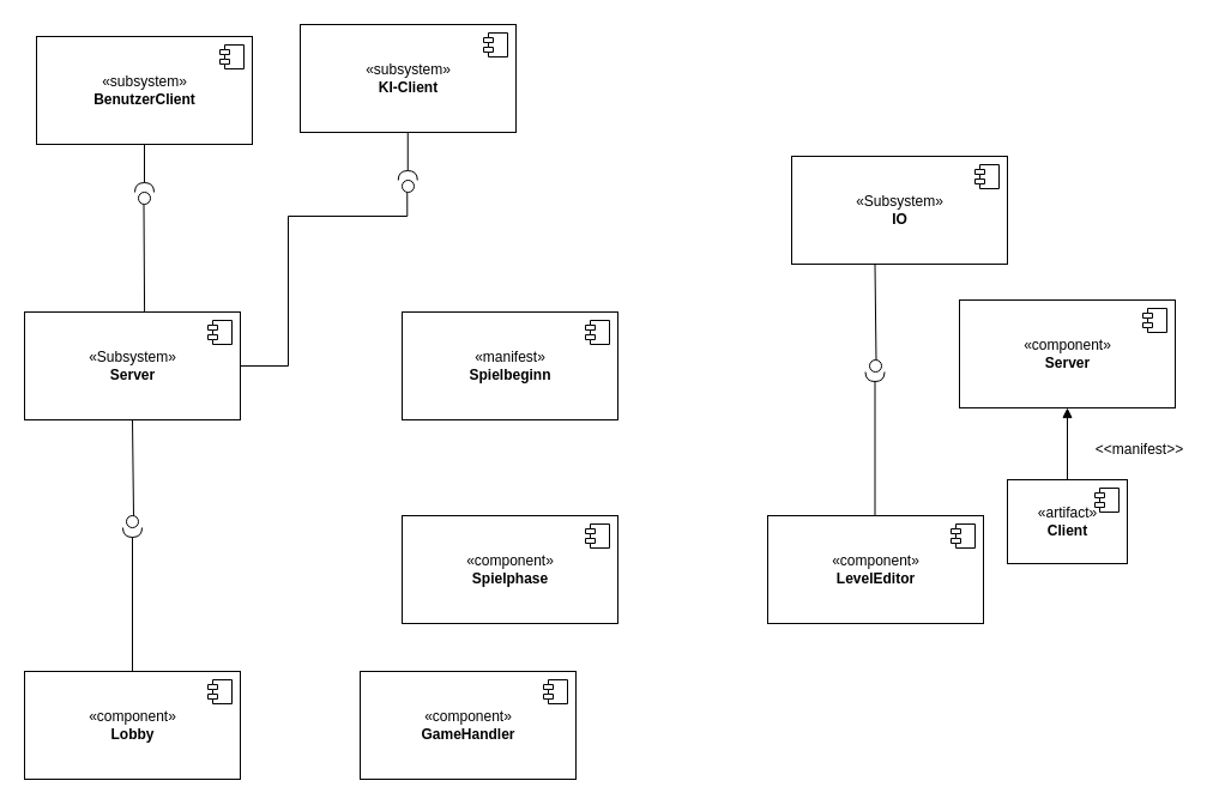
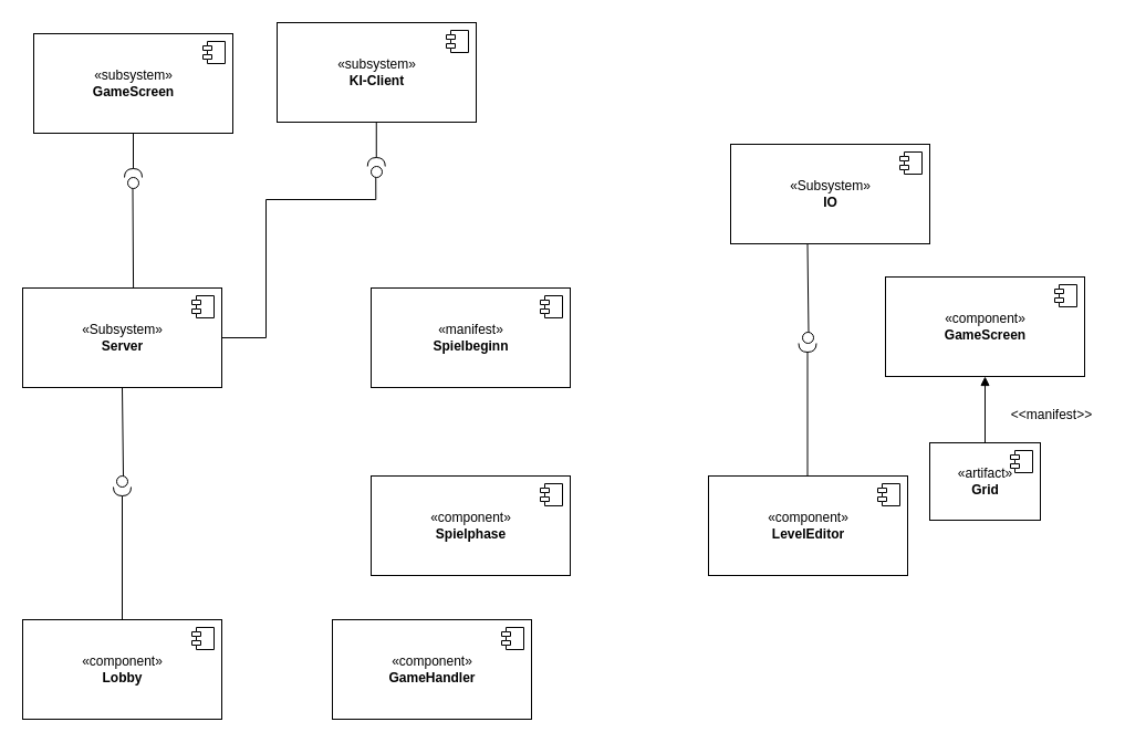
- <mxCell id="28" value="«subsystem»&lt;br&gt;&lt;b&gt;BenutzerClient&lt;/b&gt;" style="html=1;" vertex="1" parent="1"><mxGeometry x="30" y="30" width="180" height="90" as="geometry" /></mxCell>
+ <mxCell id="28" value="«subsystem»&lt;br&gt;&lt;b&gt;GameScreen&lt;/b&gt;" style="html=1;" vertex="1" parent="1"><mxGeometry x="30" y="30" width="180" height="90" as="geometry" /></mxCell>
- <mxCell id="16" value="«component»&lt;br&gt;&lt;b&gt;Server&lt;/b&gt;" style="html=1;" vertex="1" parent="1"><mxGeometry x="800" y="250" width="180" height="90" as="geometry" /></mxCell>
+ <mxCell id="16" value="«component»&lt;br&gt;&lt;b&gt;GameScreen&lt;/b&gt;" style="html=1;" vertex="1" parent="1"><mxGeometry x="800" y="250" width="180" height="90" as="geometry" /></mxCell>
- <mxCell id="19" value="«artifact»&lt;br&gt;&lt;b&gt;Client&lt;/b&gt;" style="html=1;" vertex="1" parent="1"><mxGeometry x="840" y="400" width="100" height="70" as="geometry" /></mxCell>
+ <mxCell id="19" value="«artifact»&lt;br&gt;&lt;b&gt;Grid&lt;/b&gt;" style="html=1;" vertex="1" parent="1"><mxGeometry x="840" y="400" width="100" height="70" as="geometry" /></mxCell>
